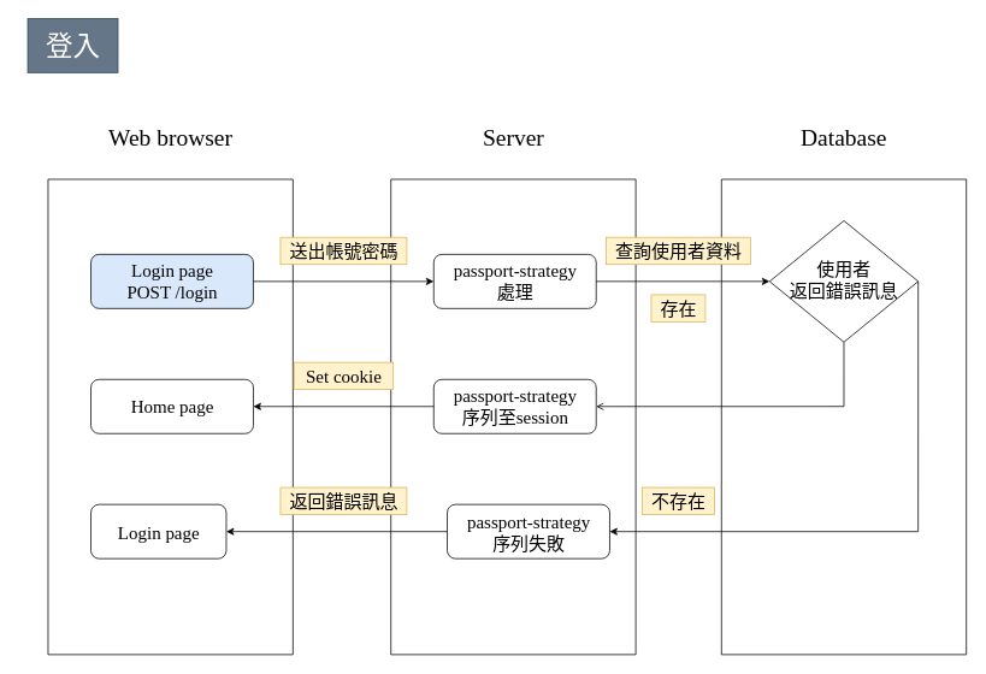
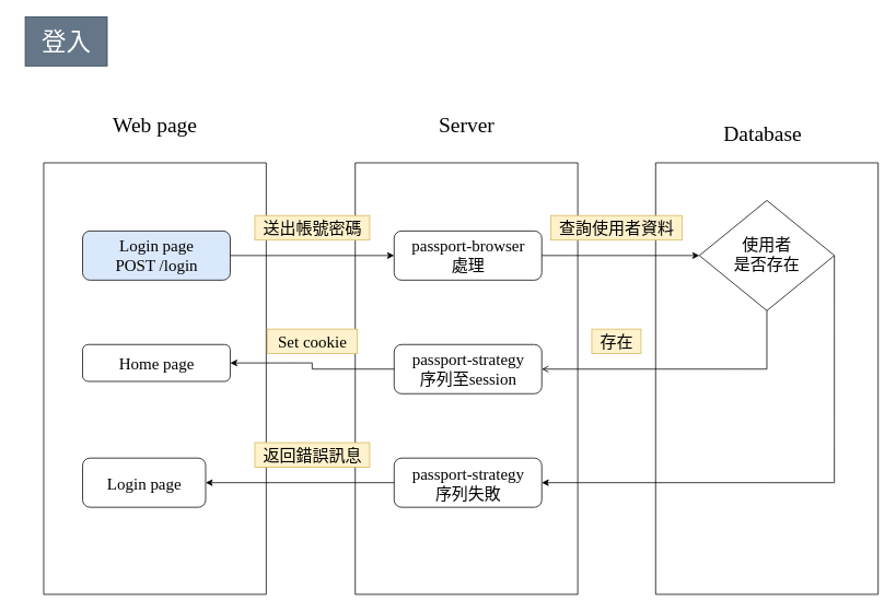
- <mxCell id="19" value="&lt;font style=&quot;font-size: 26px;&quot;&gt;Web browser&lt;/font&gt;" style="text;html=1;align=center;verticalAlign=middle;resizable=0;points=[];autosize=1;fontSize=26;fontFamily=微軟正黑體;" parent="2" vertex="1"><mxGeometry x="78.219" y="107.822" width="180" height="40" as="geometry" /></mxCell>
+ <mxCell id="19" value="&lt;font style=&quot;font-size: 26px;&quot;&gt;Web page&lt;/font&gt;" style="text;html=1;align=center;verticalAlign=middle;resizable=0;points=[];autosize=1;fontSize=26;fontFamily=微軟正黑體;" parent="2" vertex="1"><mxGeometry x="78.219" y="107.822" width="180" height="40" as="geometry" /></mxCell>
- <mxCell id="21" value="&lt;font style=&quot;font-size: 26px;&quot;&gt;Database&lt;/font&gt;" style="text;html=1;align=center;verticalAlign=middle;resizable=0;points=[];autosize=1;fontSize=26;fontFamily=微軟正黑體;" parent="2" vertex="1"><mxGeometry x="849.342" y="107.822" width="130" height="40" as="geometry" /></mxCell>
+ <mxCell id="21" value="&lt;font style=&quot;font-size: 26px;&quot;&gt;Database&lt;/font&gt;" style="text;html=1;align=center;verticalAlign=middle;resizable=0;points=[];autosize=1;fontSize=26;fontFamily=微軟正黑體;" parent="2" vertex="1"><mxGeometry x="844.342" y="117.822" width="130" height="40" as="geometry" /></mxCell>
- <mxCell id="12" value="使用者&lt;br style=&quot;font-size: 20px;&quot;&gt;返回錯誤訊息" style="rhombus;whiteSpace=wrap;shadow=0;fontFamily=微軟正黑體;fontSize=20;align=center;strokeWidth=1;spacing=6;spacingTop=-4;html=1;" parent="11" vertex="1"><mxGeometry x="53.35" y="45.89" width="164.61" height="134.55" as="geometry" /></mxCell>
+ <mxCell id="12" value="使用者&lt;br style=&quot;font-size: 20px;&quot;&gt;是否存在" style="rhombus;whiteSpace=wrap;shadow=0;fontFamily=微軟正黑體;fontSize=20;align=center;strokeWidth=1;spacing=6;spacingTop=-4;html=1;" parent="11" vertex="1"><mxGeometry x="53.35" y="45.89" width="164.61" height="134.55" as="geometry" /></mxCell>
- <mxCell id="8" value="&lt;div style=&quot;font-size: 20px;&quot;&gt;passport-strategy&lt;/div&gt;&lt;div style=&quot;font-size: 20px;&quot;&gt;處理&lt;/div&gt;" style="rounded=1;html=1;fontSize=20;glass=0;strokeWidth=1;shadow=0;fontFamily=微軟正黑體;spacing=4;" parent="7" vertex="1"><mxGeometry x="47.444" y="83.168" width="180" height="60" as="geometry" /></mxCell>
+ <mxCell id="8" value="&lt;div style=&quot;font-size: 20px;&quot;&gt;passport-browser&lt;/div&gt;&lt;div style=&quot;font-size: 20px;&quot;&gt;處理&lt;/div&gt;" style="rounded=1;html=1;fontSize=20;glass=0;strokeWidth=1;shadow=0;fontFamily=微軟正黑體;spacing=4;" parent="7" vertex="1"><mxGeometry x="47.444" y="83.168" width="180" height="60" as="geometry" /></mxCell>
- <mxCell id="18" value="存在" style="text;html=1;align=center;verticalAlign=middle;resizable=0;points=[];autosize=1;strokeColor=#d6b656;fillColor=#fff2cc;fontSize=20;fontFamily=微軟正黑體;" parent="2" vertex="1"><mxGeometry x="700.853" y="301.188" width="60" height="30" as="geometry" /></mxCell>
+ <mxCell id="18" value="存在" style="text;html=1;align=center;verticalAlign=middle;resizable=0;points=[];autosize=1;strokeColor=#d6b656;fillColor=#fff2cc;fontSize=20;fontFamily=微軟正黑體;" parent="2" vertex="1"><mxGeometry x="700.853" y="376.188" width="60" height="30" as="geometry" /></mxCell>
- <mxCell id="5" value="Home page" style="rounded=1;html=1;fontSize=20;glass=0;strokeWidth=1;shadow=0;fontFamily=微軟正黑體;spacing=4;" parent="3" vertex="1"><mxGeometry x="47.444" y="221.782" width="180" height="60" as="geometry" /></mxCell>
+ <mxCell id="5" value="Home page" style="rounded=1;html=1;fontSize=20;glass=0;strokeWidth=1;shadow=0;fontFamily=微軟正黑體;spacing=4;" parent="3" vertex="1"><mxGeometry x="47.444" y="221.782" width="180" height="45" as="geometry" /></mxCell>
- <mxCell id="25" value="不存在" style="text;html=1;align=center;verticalAlign=middle;resizable=0;points=[];autosize=1;strokeColor=#d6b656;fillColor=#fff2cc;fontSize=20;fontFamily=微軟正黑體;" parent="2" vertex="1"><mxGeometry x="690.86" y="514.802" width="80" height="30" as="geometry" /></mxCell>
- <mxCell id="10" value="&lt;div style=&quot;font-size: 20px;&quot;&gt;passport-strategy&lt;/div&gt;&lt;div style=&quot;font-size: 20px;&quot;&gt;序列失敗&lt;br style=&quot;font-size: 20px;&quot;&gt;&lt;/div&gt;" style="rounded=1;html=1;fontSize=20;glass=0;strokeWidth=1;shadow=0;fontFamily=微軟正黑體;spacing=4;" parent="7" vertex="1"><mxGeometry x="62.444" y="360.396" width="180" height="60" as="geometry" /></mxCell>
+ <mxCell id="10" value="&lt;div style=&quot;font-size: 20px;&quot;&gt;passport-strategy&lt;/div&gt;&lt;div style=&quot;font-size: 20px;&quot;&gt;序列失敗&lt;br style=&quot;font-size: 20px;&quot;&gt;&lt;/div&gt;" style="rounded=1;html=1;fontSize=20;glass=0;strokeWidth=1;shadow=0;fontFamily=微軟正黑體;spacing=4;" parent="7" vertex="1"><mxGeometry x="47.444" y="360.396" width="180" height="60" as="geometry" /></mxCell>
